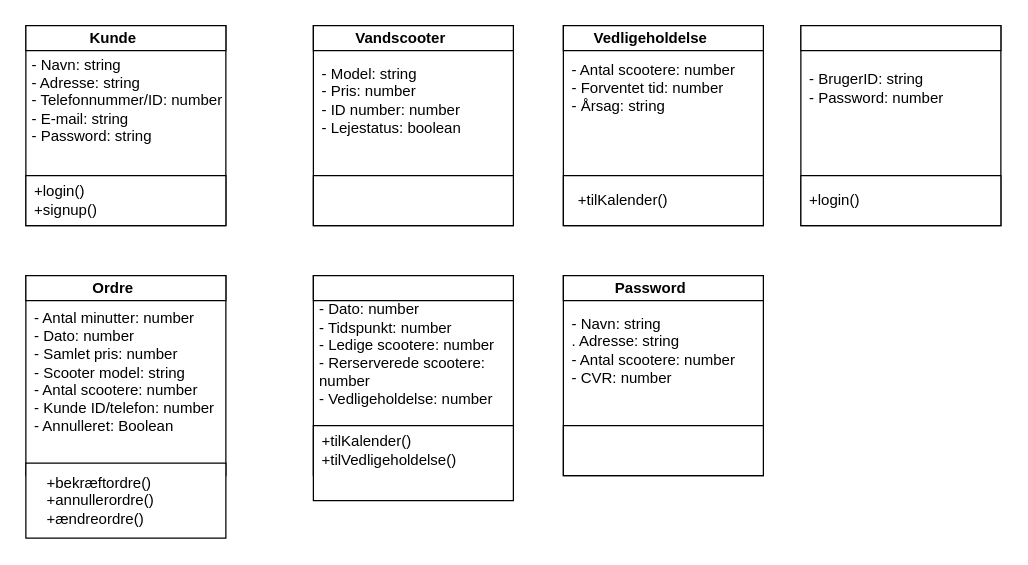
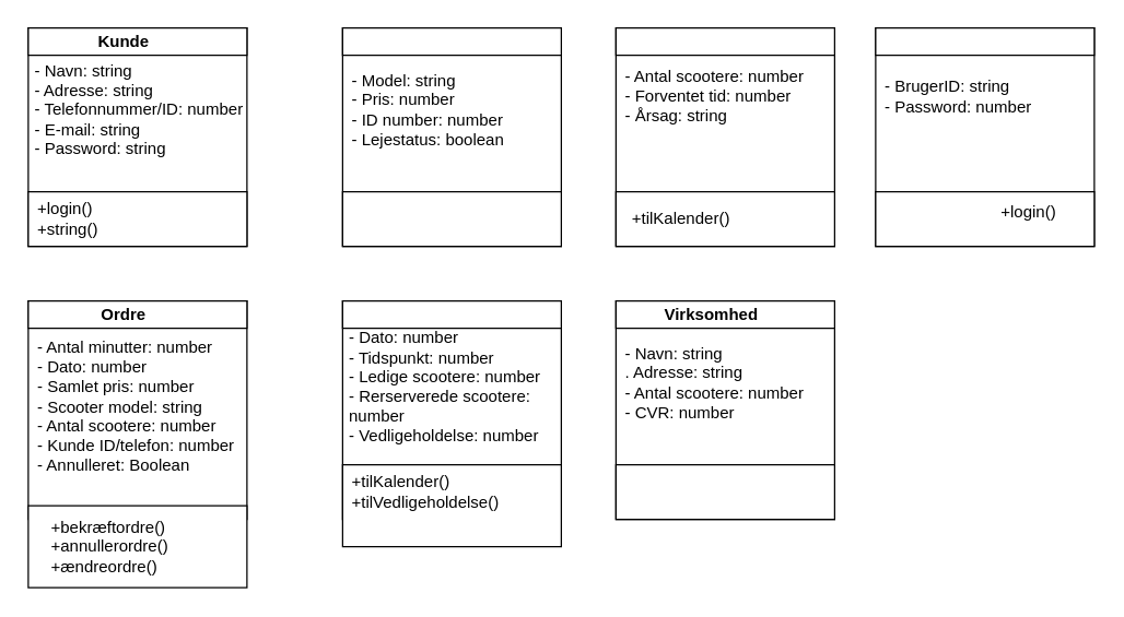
- <mxCell id="10" value="&lt;b&gt;Vandscooter&lt;/b&gt;" style="text;html=1;strokeColor=none;fillColor=none;align=center;verticalAlign=middle;whiteSpace=wrap;rounded=0;" vertex="1" parent="1"><mxGeometry x="285" y="20" width="70" height="20" as="geometry" /></mxCell>
- <mxCell id="26" value="&lt;b&gt;Vedligeholdelse&lt;/b&gt;" style="text;html=1;strokeColor=none;fillColor=none;align=center;verticalAlign=middle;whiteSpace=wrap;rounded=0;" vertex="1" parent="1"><mxGeometry x="485" y="20" width="70" height="20" as="geometry" /></mxCell>
- <mxCell id="7" value="+login()&lt;br&gt;+signup()" style="text;html=1;strokeColor=none;fillColor=none;align=left;verticalAlign=middle;whiteSpace=wrap;rounded=0;" vertex="1" parent="1"><mxGeometry x="25" y="150" width="40" height="20" as="geometry" /></mxCell>
+ <mxCell id="7" value="+login()&lt;br&gt;+string()" style="text;html=1;strokeColor=none;fillColor=none;align=left;verticalAlign=middle;whiteSpace=wrap;rounded=0;" vertex="1" parent="1"><mxGeometry x="25" y="150" width="40" height="20" as="geometry" /></mxCell>
- <mxCell id="38" value="+login()" style="text;html=1;strokeColor=none;fillColor=none;align=left;verticalAlign=middle;whiteSpace=wrap;rounded=0;" vertex="1" parent="1"><mxGeometry x="645" y="150" width="40" height="20" as="geometry" /></mxCell>
+ <mxCell id="38" value="+login()" style="text;html=1;strokeColor=none;fillColor=none;align=left;verticalAlign=middle;whiteSpace=wrap;rounded=0;" vertex="1" parent="1"><mxGeometry x="730" y="145" width="40" height="20" as="geometry" /></mxCell>
- <mxCell id="31" value="&lt;b&gt;Password&lt;/b&gt;" style="text;html=1;strokeColor=none;fillColor=none;align=center;verticalAlign=middle;whiteSpace=wrap;rounded=0;" vertex="1" parent="1"><mxGeometry x="485" y="220" width="70" height="20" as="geometry" /></mxCell>
+ <mxCell id="31" value="&lt;b&gt;Virksomhed&lt;/b&gt;" style="text;html=1;strokeColor=none;fillColor=none;align=center;verticalAlign=middle;whiteSpace=wrap;rounded=0;" vertex="1" parent="1"><mxGeometry x="485" y="220" width="70" height="20" as="geometry" /></mxCell>
